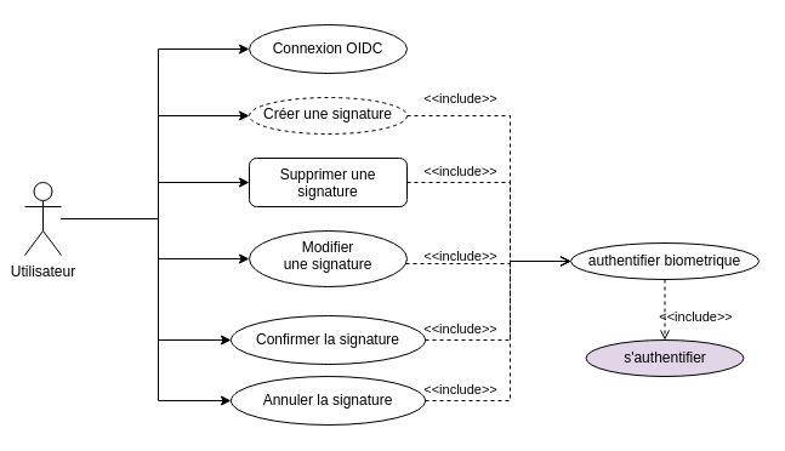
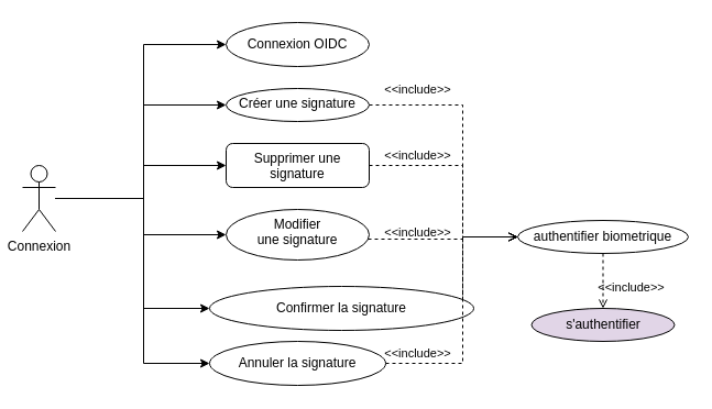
- <mxCell id="11" value="Créer une signature" style="ellipse;whiteSpace=wrap;html=1;verticalAlign=top;dashed=1;" vertex="1" parent="1"><mxGeometry x="205" y="80" width="130" height="30" as="geometry" /></mxCell>
+ <mxCell id="11" value="Créer une signature" style="ellipse;whiteSpace=wrap;html=1;verticalAlign=top;" vertex="1" parent="1"><mxGeometry x="205" y="80" width="130" height="30" as="geometry" /></mxCell>
- <mxCell id="8" value="Utilisateur" style="shape=umlActor;verticalLabelPosition=bottom;verticalAlign=top;html=1;outlineConnect=0;" vertex="1" parent="1"><mxGeometry x="20" y="150" width="30" height="60" as="geometry" /></mxCell>
+ <mxCell id="8" value="Connexion" style="shape=umlActor;verticalLabelPosition=bottom;verticalAlign=top;html=1;outlineConnect=0;" vertex="1" parent="1"><mxGeometry x="20" y="150" width="30" height="60" as="geometry" /></mxCell>
- <mxCell id="23" value="&lt;div&gt;Confirmer la signature&lt;/div&gt;" style="ellipse;whiteSpace=wrap;html=1;" vertex="1" parent="1"><mxGeometry x="190" y="260" width="160" height="40" as="geometry" /></mxCell>
+ <mxCell id="23" value="&lt;div&gt;Confirmer la signature&lt;/div&gt;" style="ellipse;whiteSpace=wrap;html=1;" vertex="1" parent="1"><mxGeometry x="190" y="260" width="240" height="40" as="geometry" /></mxCell>
